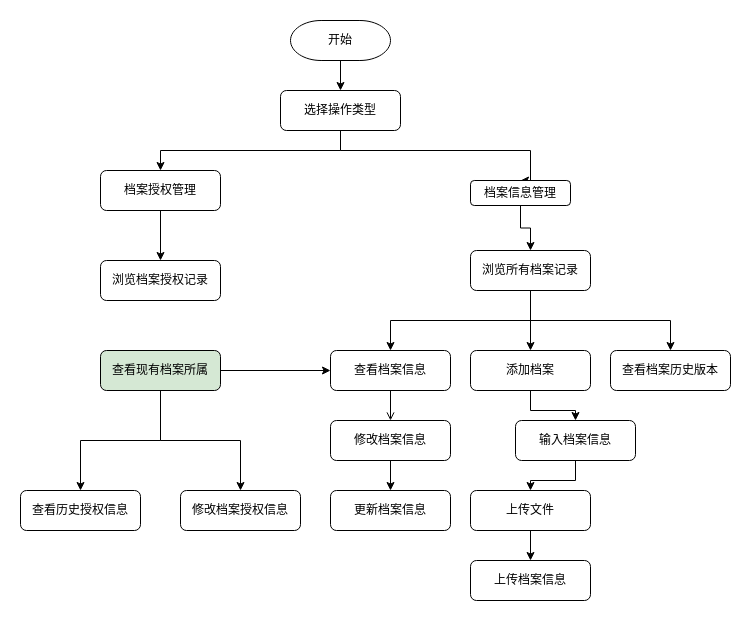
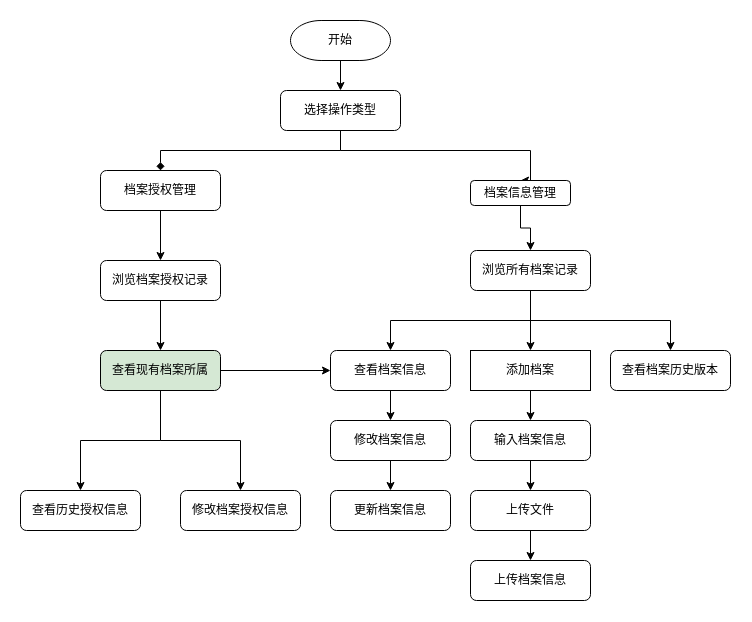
- <mxCell id="2" style="edgeStyle=orthogonalEdgeStyle;rounded=0;orthogonalLoop=1;jettySize=auto;html=1;exitX=0.5;exitY=1;exitDx=0;exitDy=0;" edge="1" parent="1" source="4" target="8"><mxGeometry relative="1" as="geometry" /></mxCell>
+ <mxCell id="2" style="edgeStyle=orthogonalEdgeStyle;rounded=0;orthogonalLoop=1;jettySize=auto;html=1;exitX=0.5;exitY=1;exitDx=0;exitDy=0;endArrow=diamond;" edge="1" parent="1" source="4" target="8"><mxGeometry relative="1" as="geometry" /></mxCell>
+ <mxCell id="28" value="" style="edgeStyle=orthogonalEdgeStyle;rounded=0;orthogonalLoop=1;jettySize=auto;html=1;" edge="1" parent="1" source="29" target="33"><mxGeometry relative="1" as="geometry" /></mxCell>
- <mxCell id="19" value="添加档案" style="rounded=1;whiteSpace=wrap;html=1;fontSize=12;glass=0;strokeWidth=1;shadow=0;" vertex="1" parent="1"><mxGeometry x="470" y="350" width="120" height="40" as="geometry" /></mxCell>
+ <mxCell id="19" value="添加档案" style="whiteSpace=wrap;html=1;fontSize=12;glass=0;strokeWidth=1;shadow=0;rounded=0;" vertex="1" parent="1"><mxGeometry x="470" y="350" width="120" height="40" as="geometry" /></mxCell>
- <mxCell id="15" value="" style="edgeStyle=orthogonalEdgeStyle;rounded=0;orthogonalLoop=1;jettySize=auto;html=1;endArrow=open;" edge="1" parent="1" source="16" target="26"><mxGeometry relative="1" as="geometry" /></mxCell>
+ <mxCell id="15" value="" style="edgeStyle=orthogonalEdgeStyle;rounded=0;orthogonalLoop=1;jettySize=auto;html=1;" edge="1" parent="1" source="16" target="26"><mxGeometry relative="1" as="geometry" /></mxCell>
- <mxCell id="21" value="输入档案信息" style="rounded=1;whiteSpace=wrap;html=1;fontSize=12;glass=0;strokeWidth=1;shadow=0;" vertex="1" parent="1"><mxGeometry x="515" y="420" width="120" height="40" as="geometry" /></mxCell>
+ <mxCell id="21" value="输入档案信息" style="rounded=1;whiteSpace=wrap;html=1;fontSize=12;glass=0;strokeWidth=1;shadow=0;" vertex="1" parent="1"><mxGeometry x="470" y="420" width="120" height="40" as="geometry" /></mxCell>
